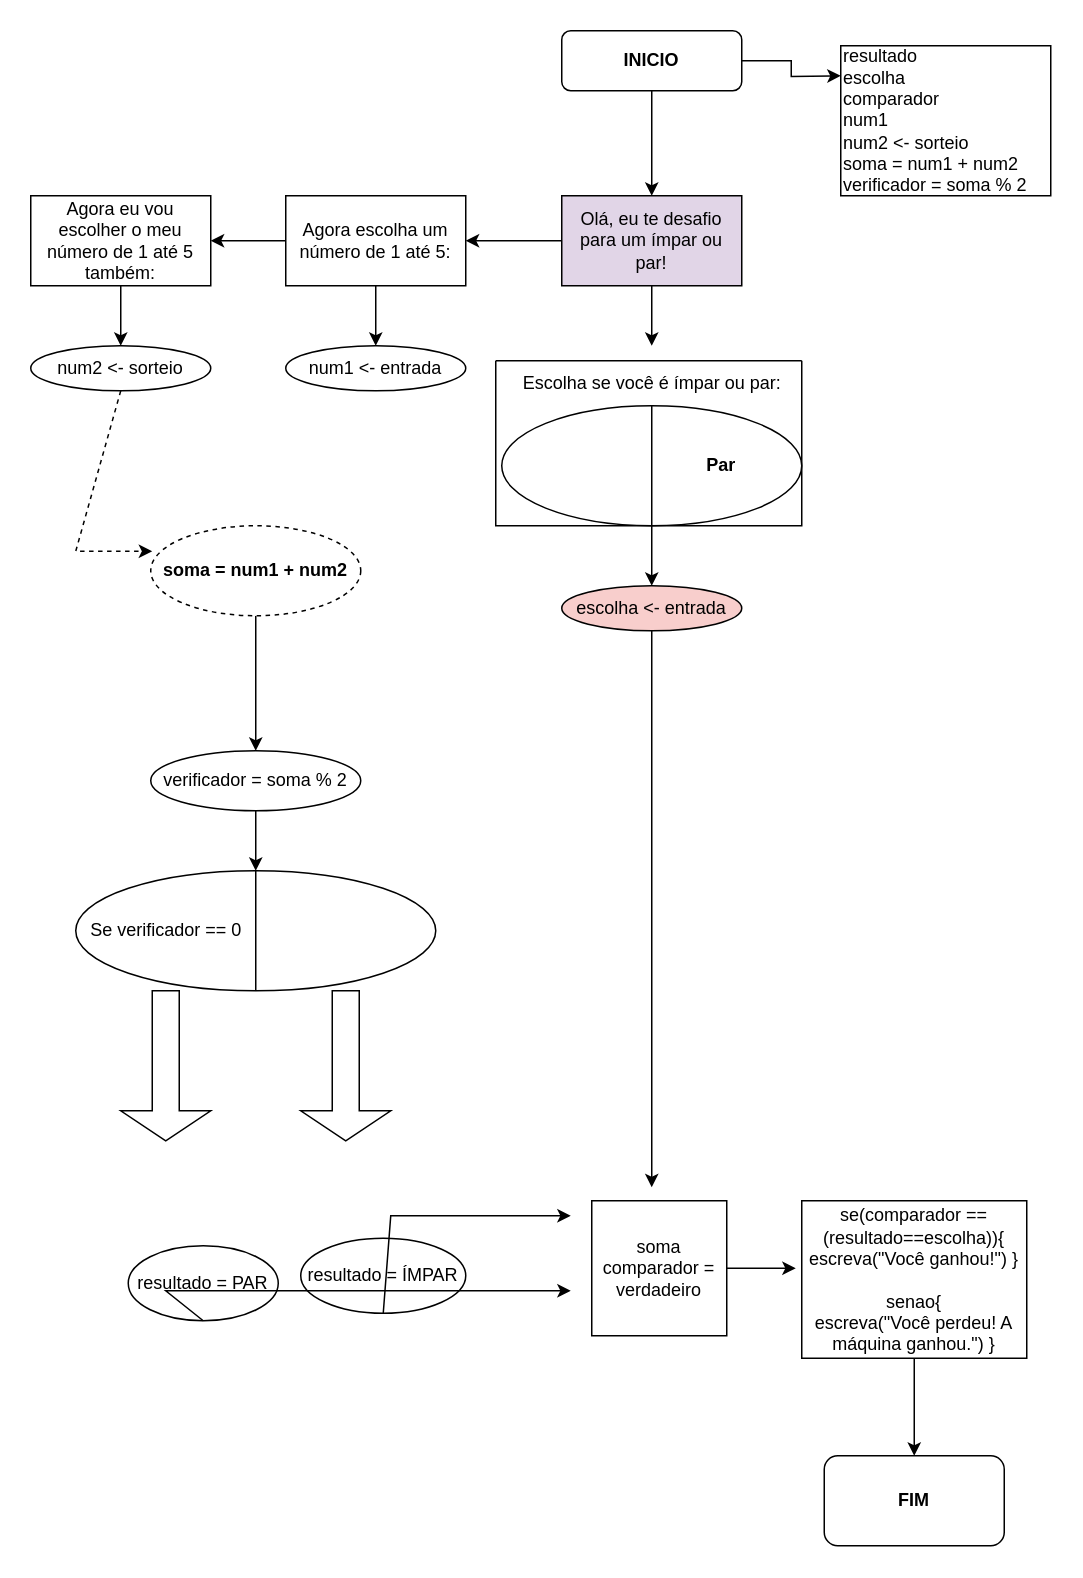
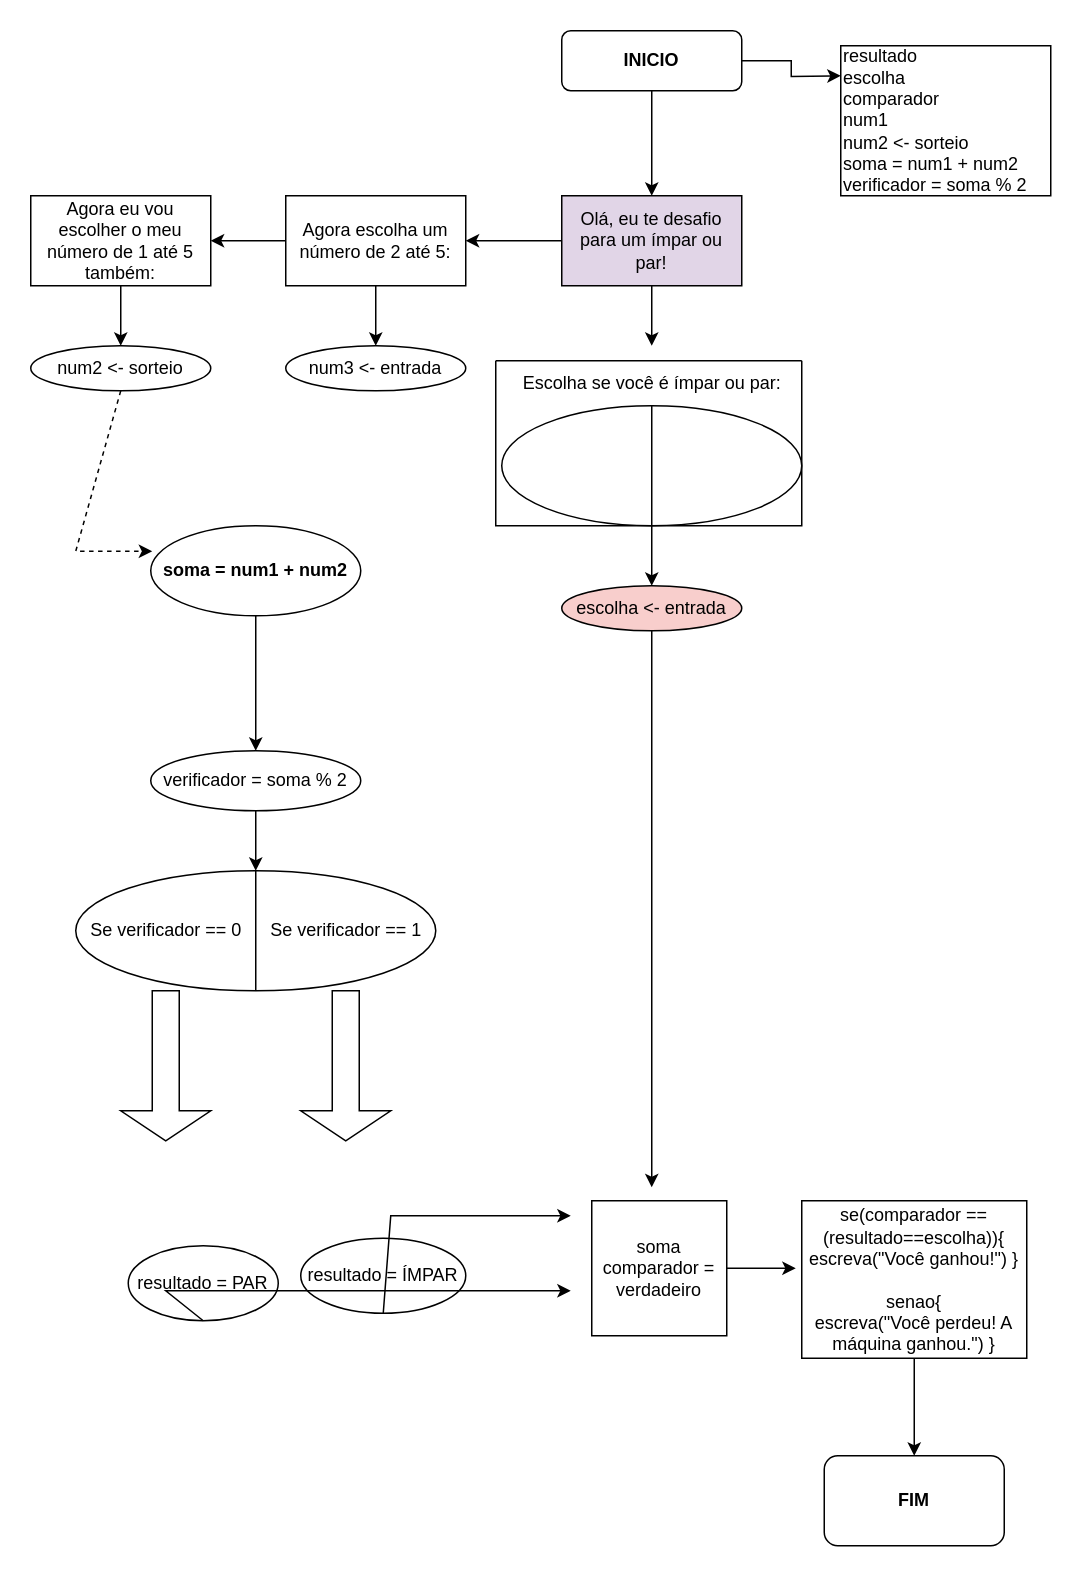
- <mxCell id="18" value="Agora escolha um número de 1 até 5:" style="rounded=0;whiteSpace=wrap;html=1;" vertex="1" parent="1"><mxGeometry x="190" y="130" width="120" height="60" as="geometry" /></mxCell>
+ <mxCell id="18" value="Agora escolha um número de 2 até 5:" style="rounded=0;whiteSpace=wrap;html=1;" vertex="1" parent="1"><mxGeometry x="190" y="130" width="120" height="60" as="geometry" /></mxCell>
- <mxCell id="19" value="num1 &amp;lt;- entrada" style="ellipse;whiteSpace=wrap;html=1;" vertex="1" parent="1"><mxGeometry x="190" y="230" width="120" height="30" as="geometry" /></mxCell>
+ <mxCell id="19" value="num3 &amp;lt;- entrada" style="ellipse;whiteSpace=wrap;html=1;" vertex="1" parent="1"><mxGeometry x="190" y="230" width="120" height="30" as="geometry" /></mxCell>
- <mxCell id="13" value="&lt;b&gt;Par&lt;/b&gt;" style="text;html=1;align=center;verticalAlign=middle;resizable=0;points=[];autosize=1;strokeColor=none;fillColor=none;" vertex="1" parent="9"><mxGeometry x="130" y="55" width="40" height="30" as="geometry" /></mxCell>
- <mxCell id="24" value="&lt;b&gt;soma = num1 + num2&lt;/b&gt;" style="ellipse;whiteSpace=wrap;html=1;dashed=1;" vertex="1" parent="1"><mxGeometry x="100" y="350" width="140" height="60" as="geometry" /></mxCell>
+ <mxCell id="24" value="&lt;b&gt;soma = num1 + num2&lt;/b&gt;" style="ellipse;whiteSpace=wrap;html=1;" vertex="1" parent="1"><mxGeometry x="100" y="350" width="140" height="60" as="geometry" /></mxCell>
+ <mxCell id="30" value="Se verificador == 1" style="text;html=1;align=center;verticalAlign=middle;resizable=0;points=[];autosize=1;strokeColor=none;fillColor=none;" vertex="1" parent="1"><mxGeometry x="170" y="605" width="120" height="30" as="geometry" /></mxCell>
